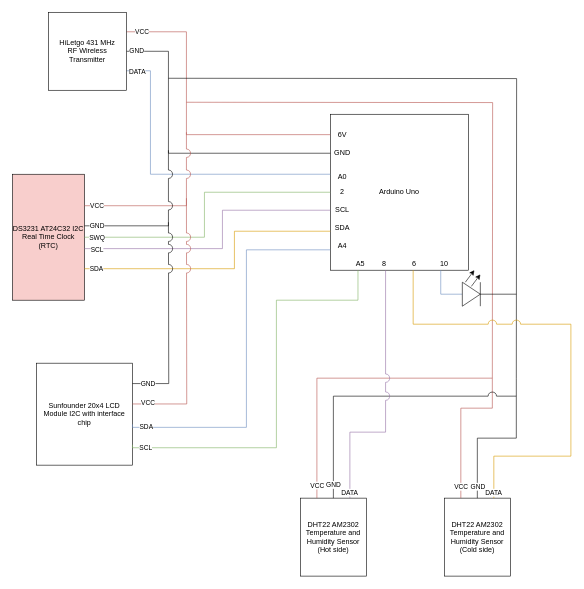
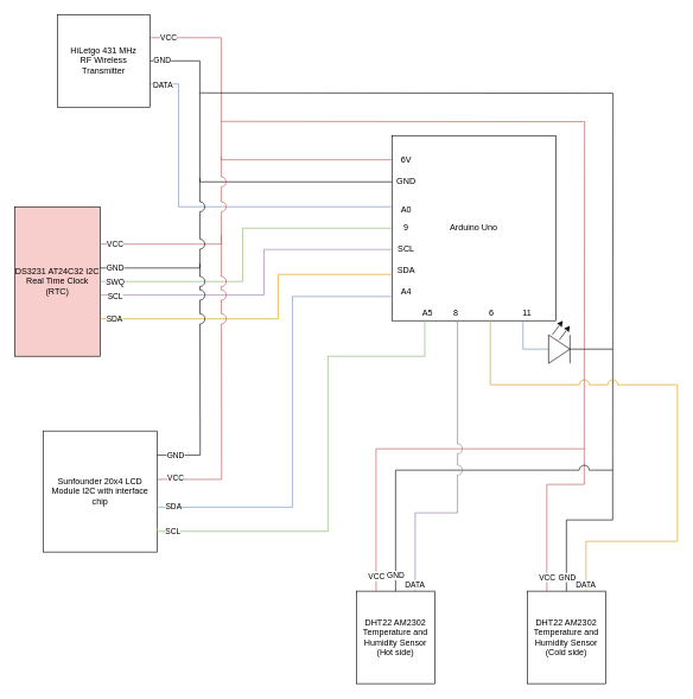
- <mxCell id="20" value="2" style="text;html=1;align=center;verticalAlign=middle;whiteSpace=wrap;rounded=0;" vertex="1" parent="1"><mxGeometry x="540" y="305" width="60" height="30" as="geometry" /></mxCell>
+ <mxCell id="20" value="9" style="text;html=1;align=center;verticalAlign=middle;whiteSpace=wrap;rounded=0;" vertex="1" parent="1"><mxGeometry x="540" y="305" width="60" height="30" as="geometry" /></mxCell>
- <mxCell id="57" value="10" style="text;html=1;align=center;verticalAlign=middle;whiteSpace=wrap;rounded=0;" vertex="1" parent="1"><mxGeometry x="710" y="425" width="60" height="30" as="geometry" /></mxCell>
+ <mxCell id="57" value="11" style="text;html=1;align=center;verticalAlign=middle;whiteSpace=wrap;rounded=0;" vertex="1" parent="1"><mxGeometry x="710" y="425" width="60" height="30" as="geometry" /></mxCell>
